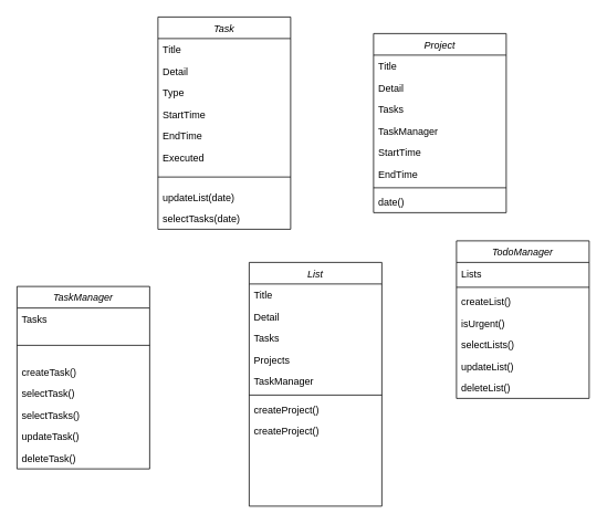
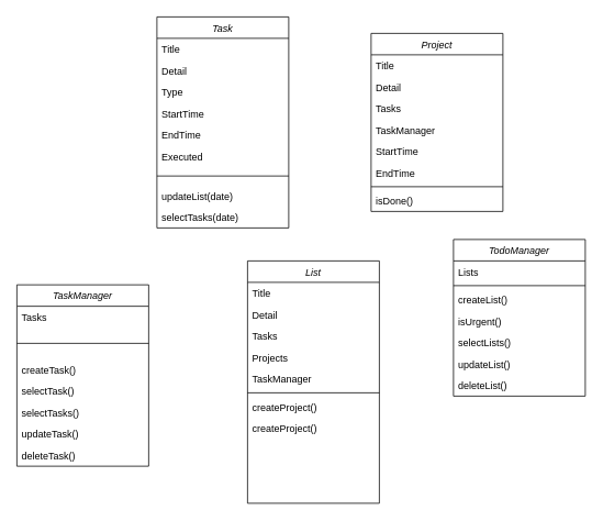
- <mxCell id="20" value="date()" style="text;align=left;verticalAlign=top;spacingLeft=4;spacingRight=4;overflow=hidden;rotatable=0;points=[[0,0.5],[1,0.5]];portConstraint=eastwest;" parent="12" vertex="1"><mxGeometry y="190" width="160" height="26" as="geometry" /></mxCell>
+ <mxCell id="20" value="isDone()" style="text;align=left;verticalAlign=top;spacingLeft=4;spacingRight=4;overflow=hidden;rotatable=0;points=[[0,0.5],[1,0.5]];portConstraint=eastwest;" parent="12" vertex="1"><mxGeometry y="190" width="160" height="26" as="geometry" /></mxCell>
